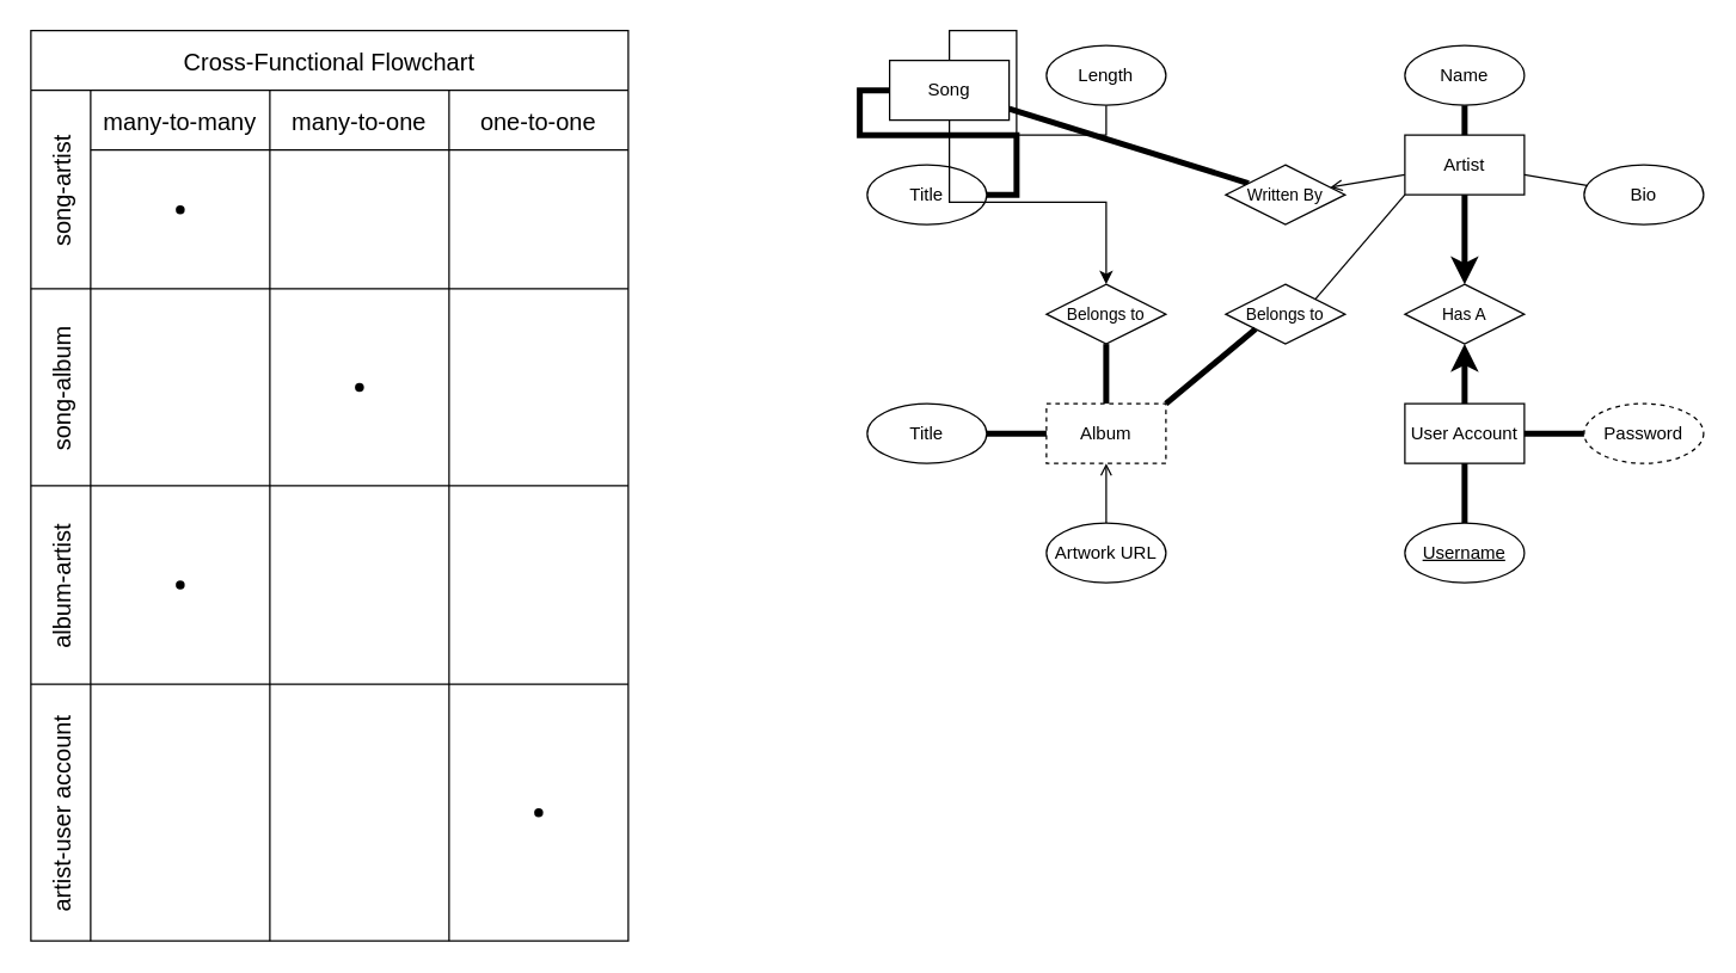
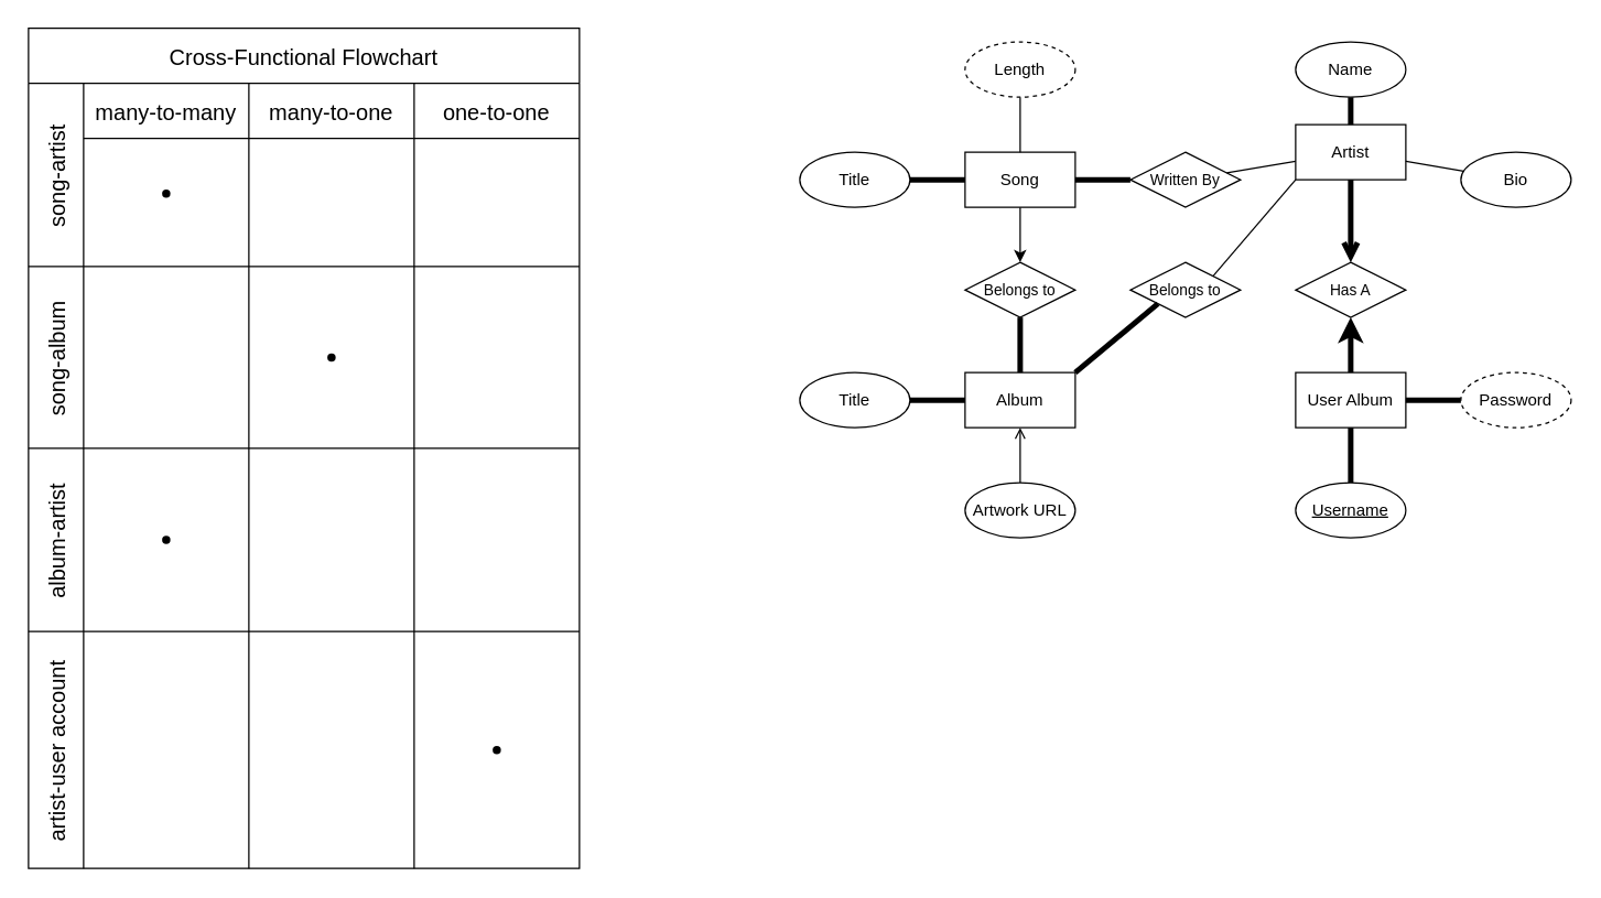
- <mxCell id="6" value="Length" style="ellipse;whiteSpace=wrap;html=1;" parent="1" vertex="1"><mxGeometry x="700" y="30" width="80" height="40" as="geometry" /></mxCell>
+ <mxCell id="6" value="Length" style="ellipse;whiteSpace=wrap;html=1;dashed=1;" parent="1" vertex="1"><mxGeometry x="700" y="30" width="80" height="40" as="geometry" /></mxCell>
- <mxCell id="2" value="Song" style="rounded=0;whiteSpace=wrap;html=1;" parent="1" vertex="1"><mxGeometry x="595" y="40" width="80" height="40" as="geometry" /></mxCell>
+ <mxCell id="2" value="Song" style="rounded=0;whiteSpace=wrap;html=1;" parent="1" vertex="1"><mxGeometry x="700" y="110" width="80" height="40" as="geometry" /></mxCell>
- <mxCell id="17" value="" style="edgeStyle=none;rounded=0;orthogonalLoop=1;jettySize=auto;html=1;endArrow=open;endFill=0;fontStyle=0;" parent="1" source="18" target="16" edge="1"><mxGeometry relative="1" as="geometry" /></mxCell>
+ <mxCell id="17" value="" style="edgeStyle=none;rounded=0;orthogonalLoop=1;jettySize=auto;html=1;endArrow=none;endFill=0;fontStyle=0" parent="1" source="18" target="16" edge="1"><mxGeometry relative="1" as="geometry" /></mxCell>
- <mxCell id="33" value="" style="edgeStyle=none;rounded=0;orthogonalLoop=1;jettySize=auto;html=1;endArrow=classic;endFill=1;strokeWidth=4;exitX=0.5;exitY=1;exitDx=0;exitDy=0;entryX=0.5;entryY=0;entryDx=0;entryDy=0;" edge="1" parent="1" source="18" target="23"><mxGeometry relative="1" as="geometry"><mxPoint x="990" y="280" as="sourcePoint" /><mxPoint x="990" y="240" as="targetPoint" /></mxGeometry></mxCell>
+ <mxCell id="33" value="" style="edgeStyle=none;rounded=0;orthogonalLoop=1;jettySize=auto;html=1;endArrow=open;endFill=1;strokeWidth=4;exitX=0.5;exitY=1;exitDx=0;exitDy=0;entryX=0.5;entryY=0;entryDx=0;entryDy=0;" edge="1" parent="1" source="18" target="23"><mxGeometry relative="1" as="geometry"><mxPoint x="990" y="280" as="sourcePoint" /><mxPoint x="990" y="240" as="targetPoint" /></mxGeometry></mxCell>
- <mxCell id="10" value="Album" style="rounded=0;whiteSpace=wrap;html=1;dashed=1;" parent="1" vertex="1"><mxGeometry x="700" y="270" width="80" height="40" as="geometry" /></mxCell>
+ <mxCell id="10" value="Album" style="rounded=0;whiteSpace=wrap;html=1;" parent="1" vertex="1"><mxGeometry x="700" y="270" width="80" height="40" as="geometry" /></mxCell>
- <mxCell id="25" value="User Account" style="rounded=0;whiteSpace=wrap;html=1;" parent="1" vertex="1"><mxGeometry x="940" y="270" width="80" height="40" as="geometry" /></mxCell>
+ <mxCell id="25" value="User Album" style="rounded=0;whiteSpace=wrap;html=1;" parent="1" vertex="1"><mxGeometry x="940" y="270" width="80" height="40" as="geometry" /></mxCell>
